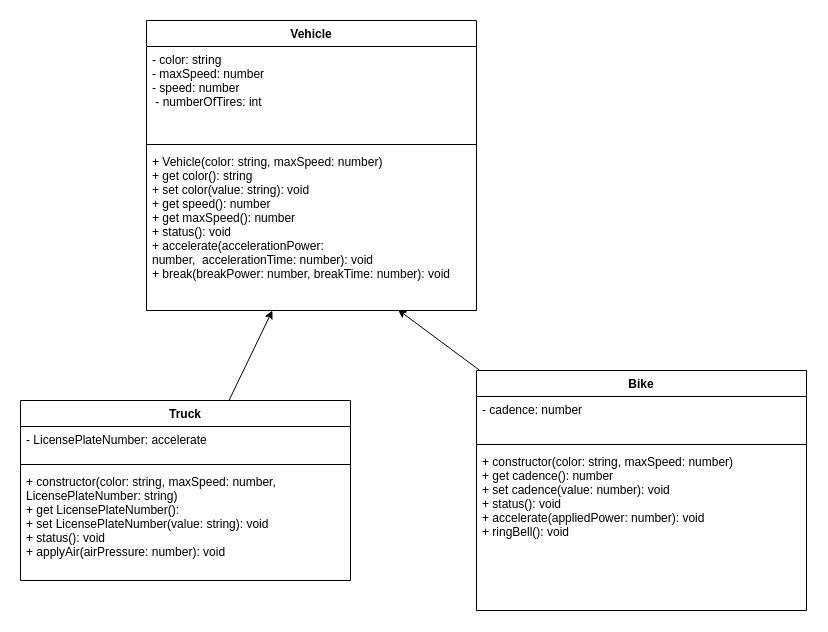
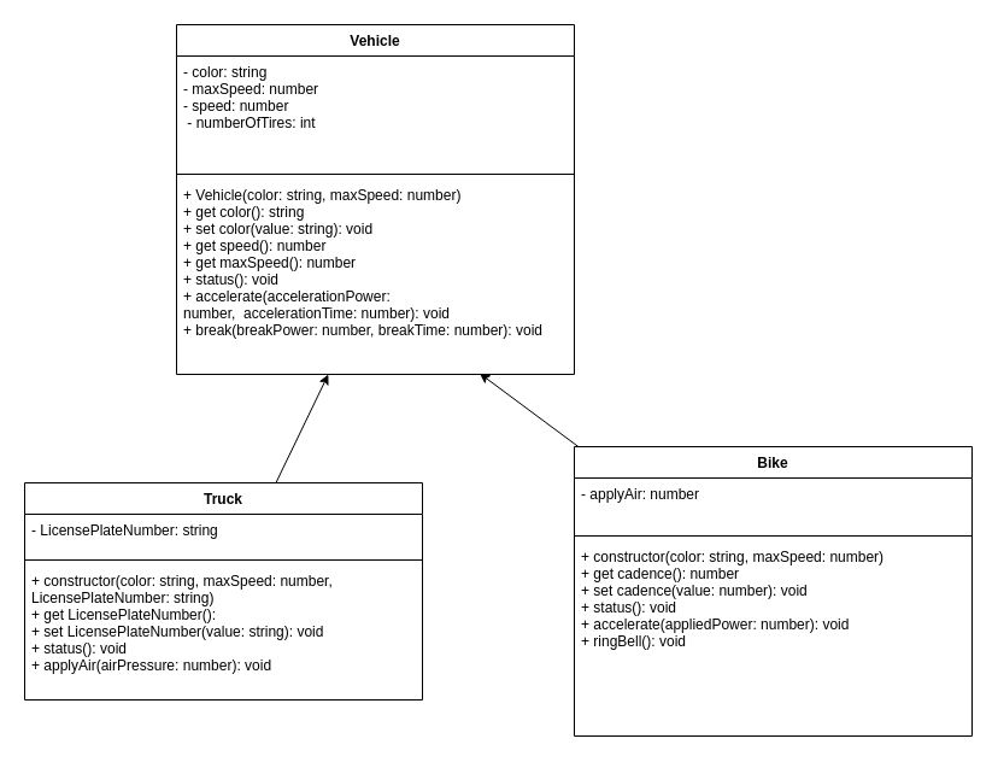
- <mxCell id="13" value="- cadence: number" style="text;strokeColor=none;fillColor=none;align=left;verticalAlign=top;spacingLeft=4;spacingRight=4;overflow=hidden;rotatable=0;points=[[0,0.5],[1,0.5]];portConstraint=eastwest;" parent="12" vertex="1"><mxGeometry y="26" width="330" height="44" as="geometry" /></mxCell>
+ <mxCell id="13" value="- applyAir: number" style="text;strokeColor=none;fillColor=none;align=left;verticalAlign=top;spacingLeft=4;spacingRight=4;overflow=hidden;rotatable=0;points=[[0,0.5],[1,0.5]];portConstraint=eastwest;" parent="12" vertex="1"><mxGeometry y="26" width="330" height="44" as="geometry" /></mxCell>
- <mxCell id="8" value="- LicensePlateNumber: accelerate" style="text;strokeColor=none;fillColor=none;align=left;verticalAlign=top;spacingLeft=4;spacingRight=4;overflow=hidden;rotatable=0;points=[[0,0.5],[1,0.5]];portConstraint=eastwest;" parent="7" vertex="1"><mxGeometry y="26" width="330" height="34" as="geometry" /></mxCell>
+ <mxCell id="8" value="- LicensePlateNumber: string" style="text;strokeColor=none;fillColor=none;align=left;verticalAlign=top;spacingLeft=4;spacingRight=4;overflow=hidden;rotatable=0;points=[[0,0.5],[1,0.5]];portConstraint=eastwest;" parent="7" vertex="1"><mxGeometry y="26" width="330" height="34" as="geometry" /></mxCell>
